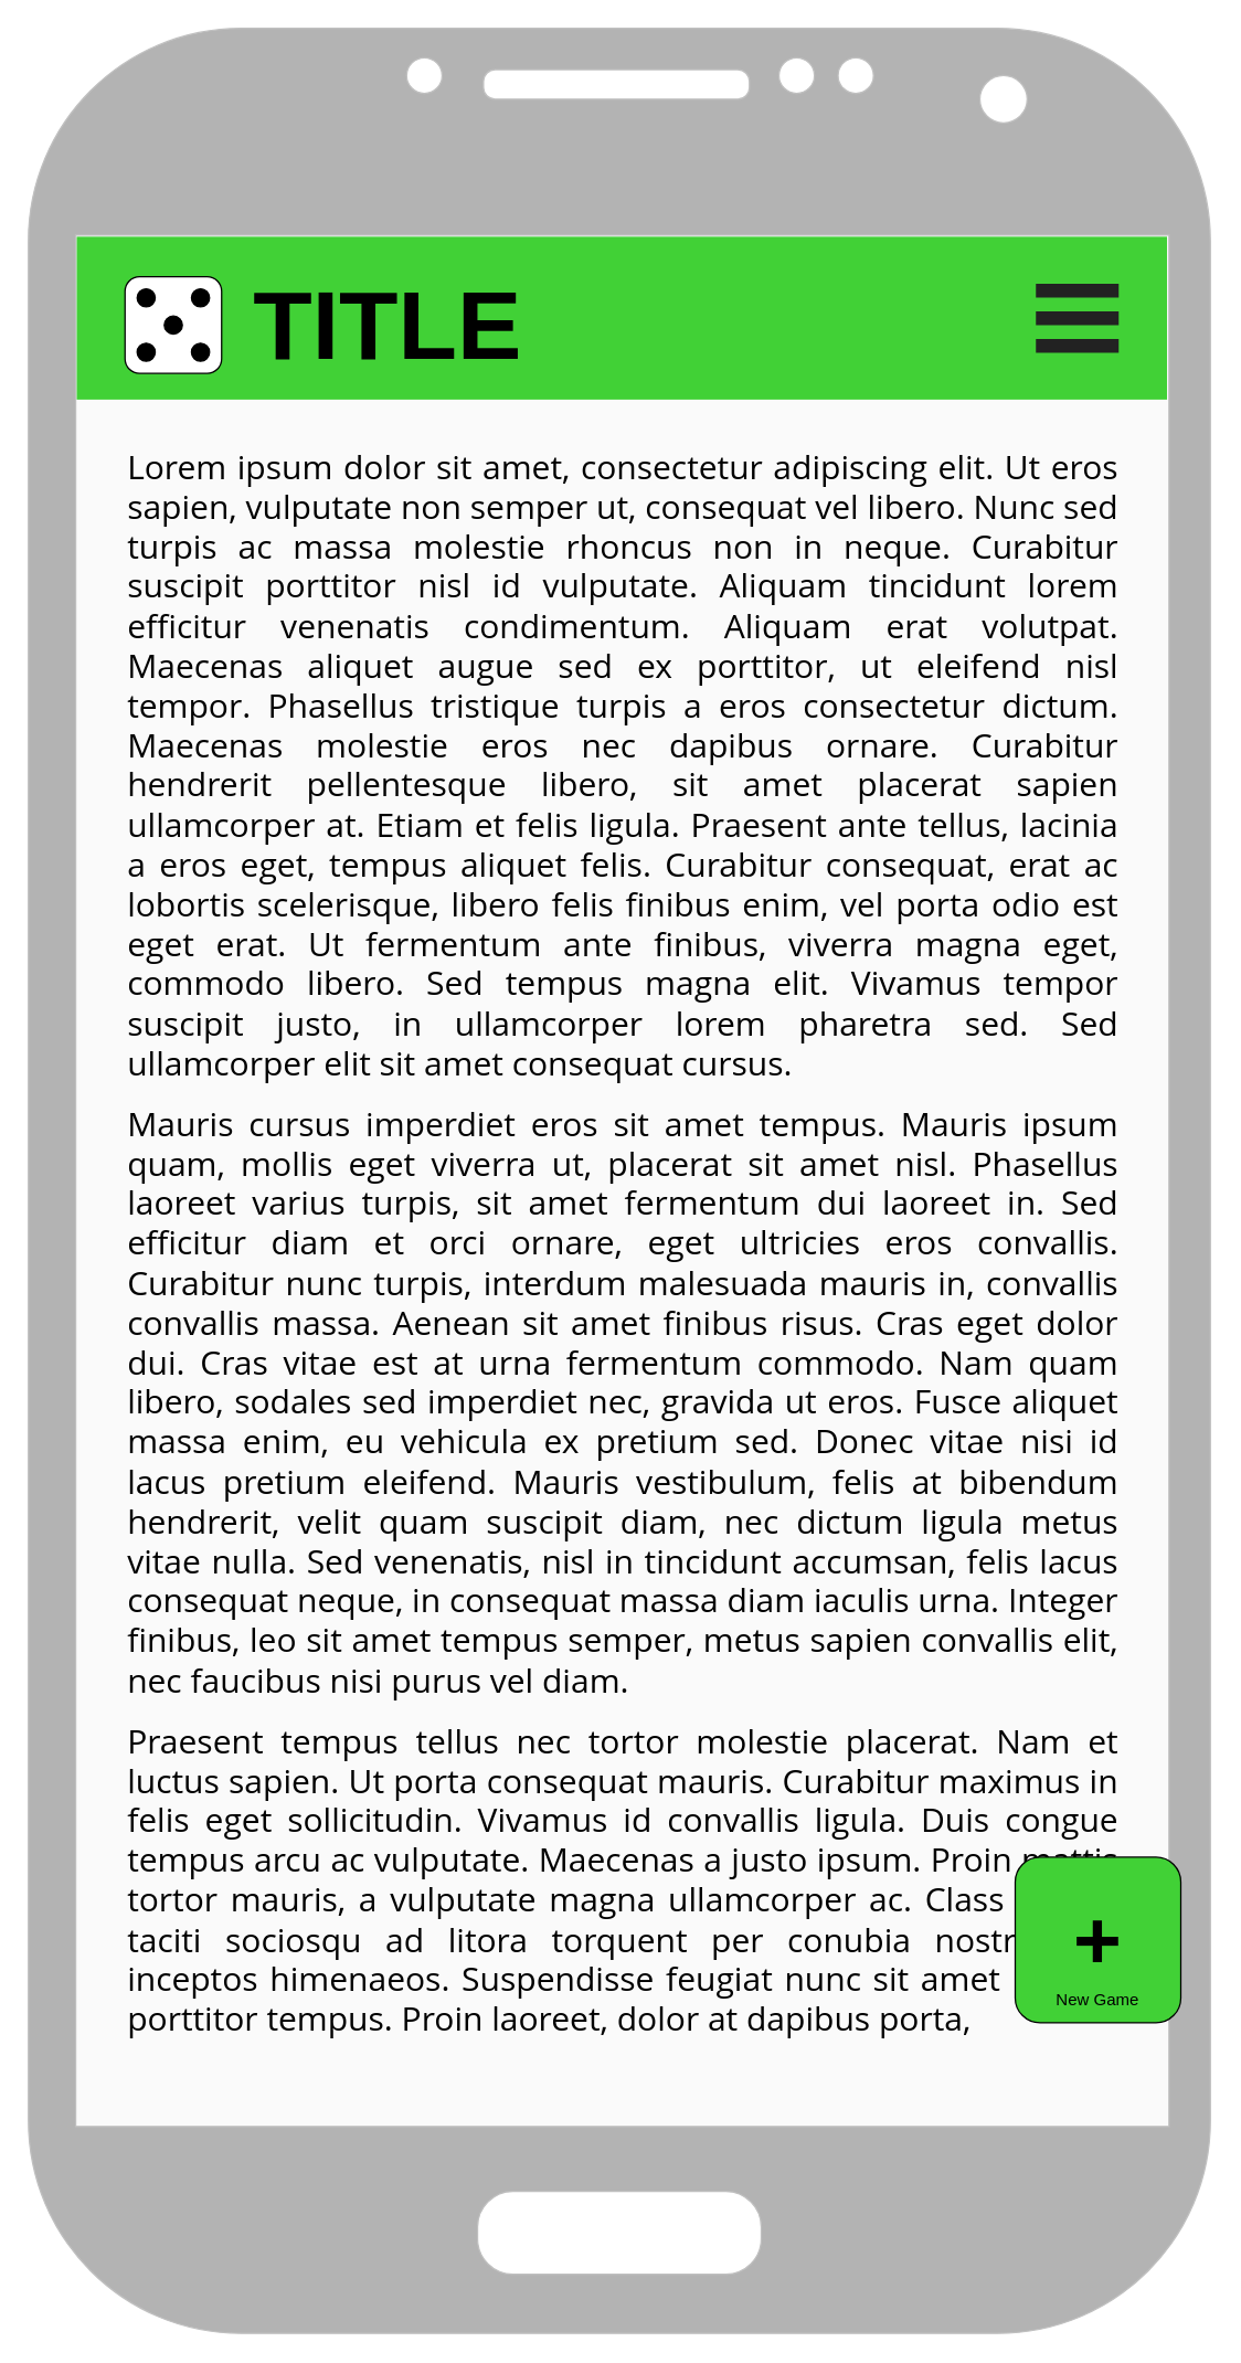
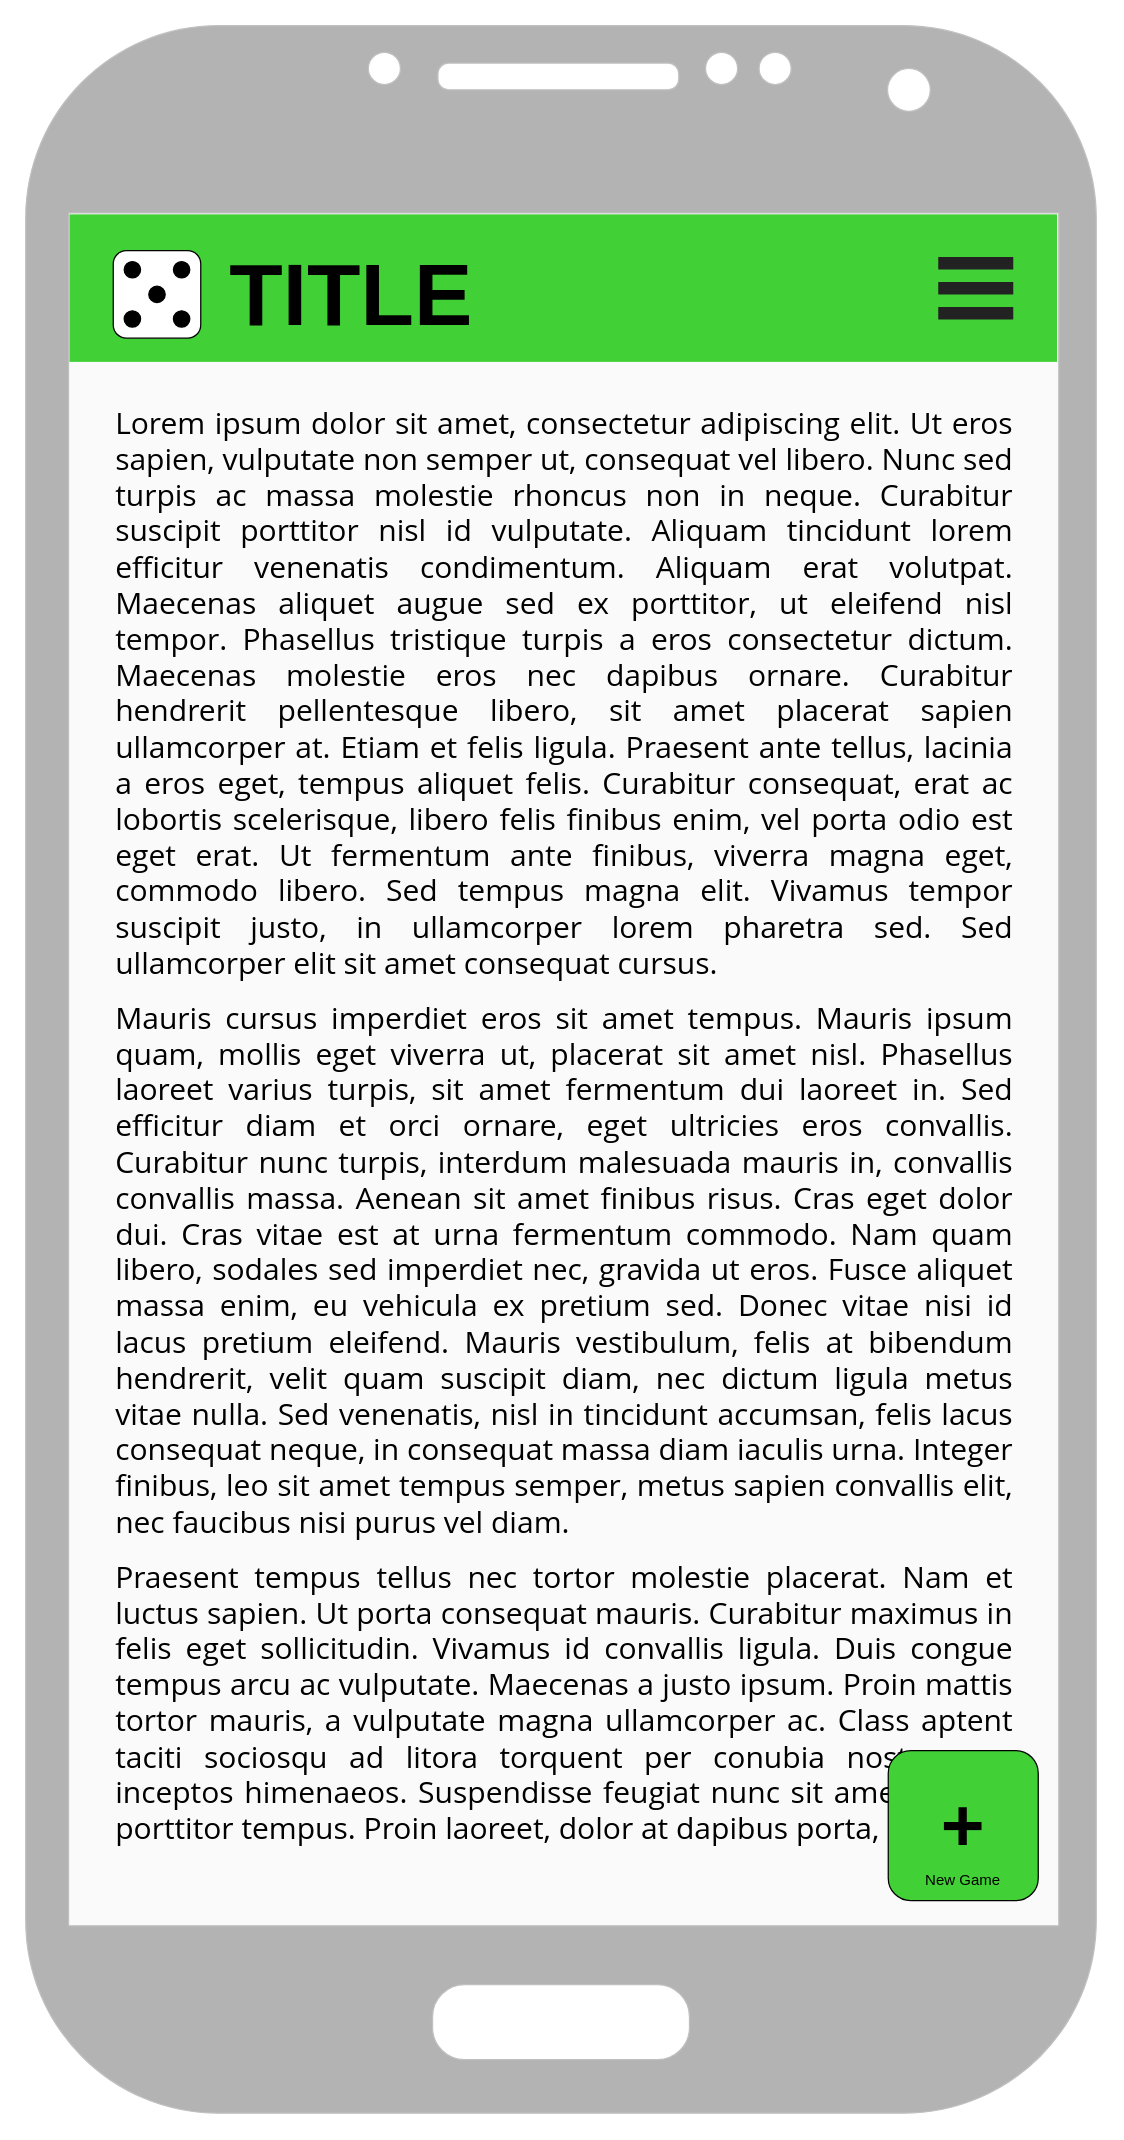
- <mxCell id="15" value="&lt;br&gt;&lt;font size=&quot;1&quot; style=&quot;&quot;&gt;&lt;b style=&quot;font-size: 60px;&quot;&gt;+&lt;/b&gt;&lt;/font&gt;&lt;br&gt;New Game" style="rounded=1;whiteSpace=wrap;html=1;container=0;fillColor=#41d136;" vertex="1" parent="1"><mxGeometry x="735" y="1345" width="120" height="120" as="geometry" /></mxCell>
+ <mxCell id="15" value="&lt;br&gt;&lt;font size=&quot;1&quot; style=&quot;&quot;&gt;&lt;b style=&quot;font-size: 60px;&quot;&gt;+&lt;/b&gt;&lt;/font&gt;&lt;br&gt;New Game" style="rounded=1;whiteSpace=wrap;html=1;container=0;fillColor=#41d136;" vertex="1" parent="1"><mxGeometry x="710" y="1400" width="120" height="120" as="geometry" /></mxCell>
